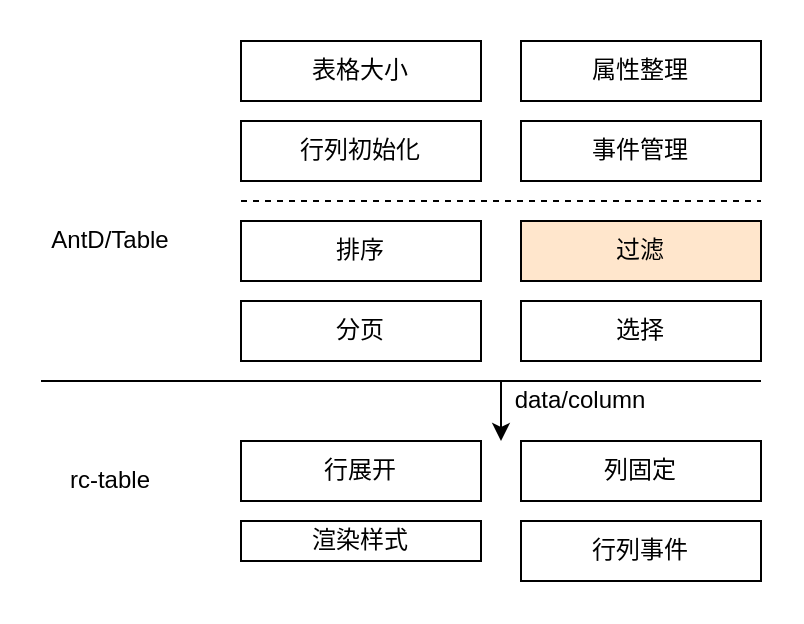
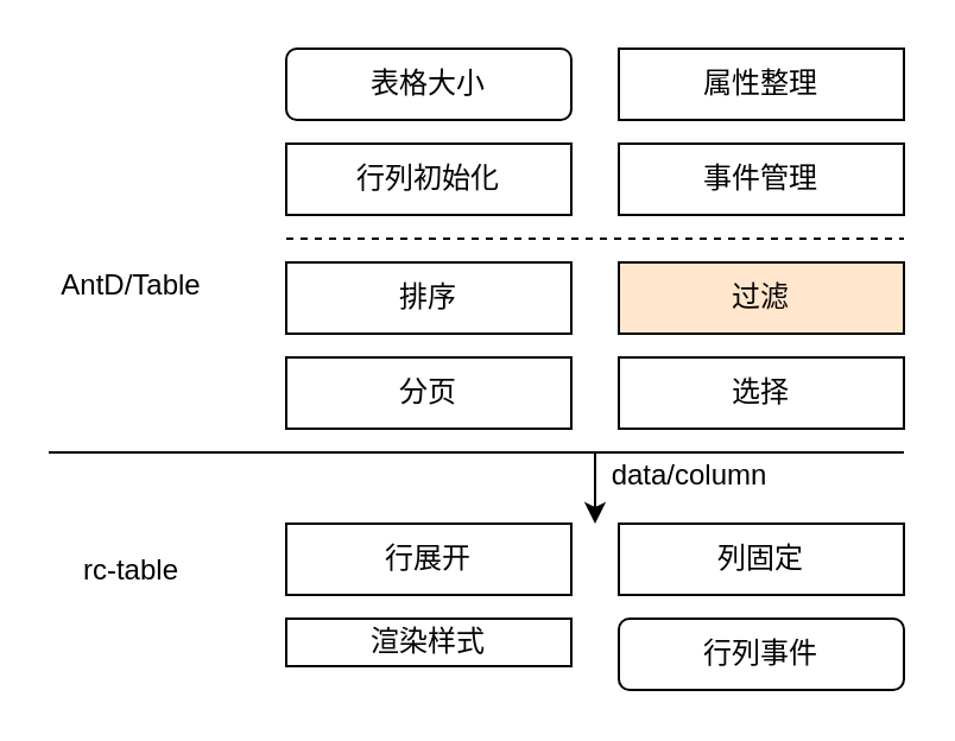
- <mxCell id="3" value="表格大小" style="rounded=0;whiteSpace=wrap;html=1;" vertex="1" parent="1"><mxGeometry x="120" y="20" width="120" height="30" as="geometry" /></mxCell>
+ <mxCell id="3" value="表格大小" style="whiteSpace=wrap;html=1;rounded=1;" vertex="1" parent="1"><mxGeometry x="120" y="20" width="120" height="30" as="geometry" /></mxCell>
- <mxCell id="17" value="行列事件" style="rounded=0;whiteSpace=wrap;html=1;" vertex="1" parent="1"><mxGeometry x="260" y="260" width="120" height="30" as="geometry" /></mxCell>
+ <mxCell id="17" value="行列事件" style="whiteSpace=wrap;html=1;rounded=1;" vertex="1" parent="1"><mxGeometry x="260" y="260" width="120" height="30" as="geometry" /></mxCell>
